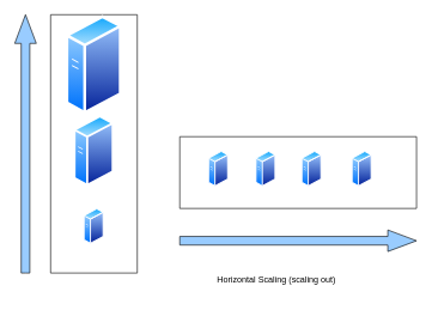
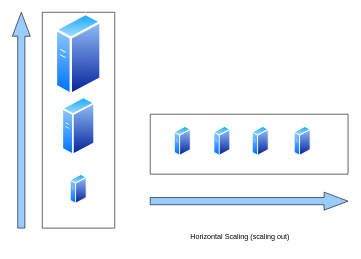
- <mxCell id="13" value="Horizontal Scaling (scaling out)" style="text;html=1;strokeColor=none;fillColor=none;align=center;verticalAlign=middle;whiteSpace=wrap;rounded=0;" vertex="1" parent="1"><mxGeometry x="285" y="375" width="200" height="30" as="geometry" /></mxCell>
+ <mxCell id="13" value="Horizontal Scaling (scaling out)" style="text;html=1;strokeColor=none;fillColor=none;align=center;verticalAlign=middle;whiteSpace=wrap;rounded=0;" vertex="1" parent="1"><mxGeometry x="300" y="380" width="200" height="30" as="geometry" /></mxCell>
